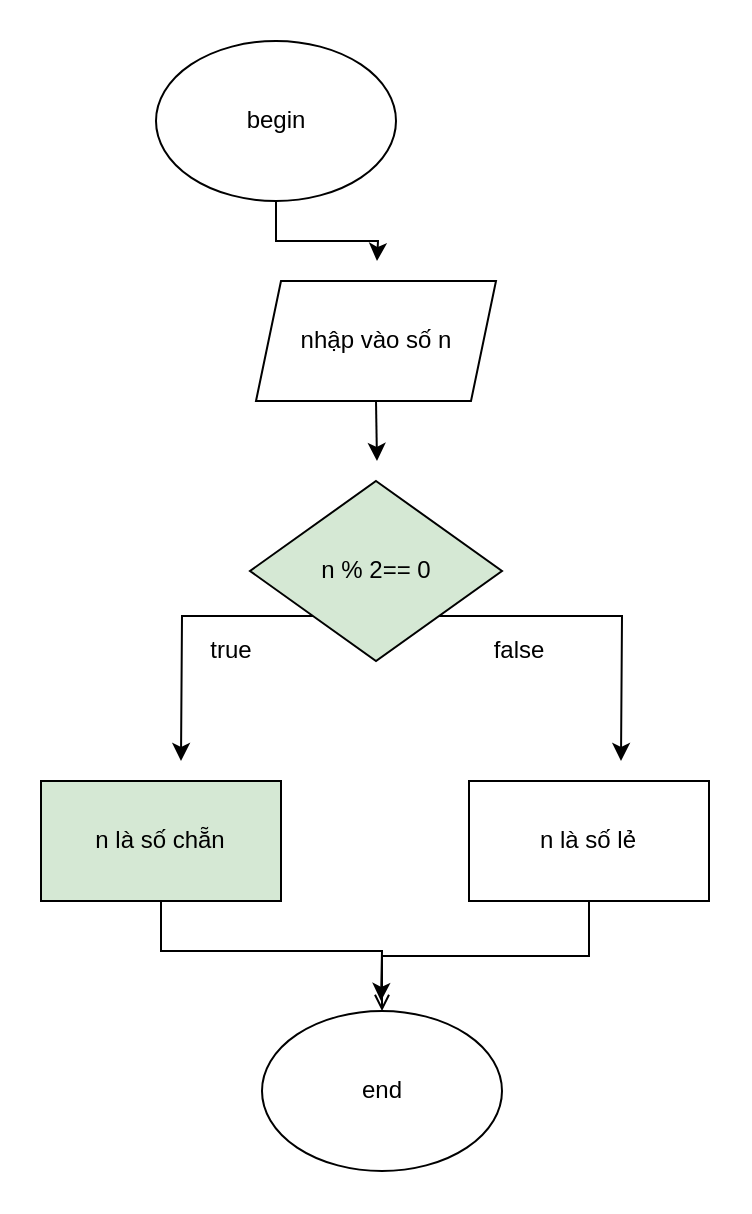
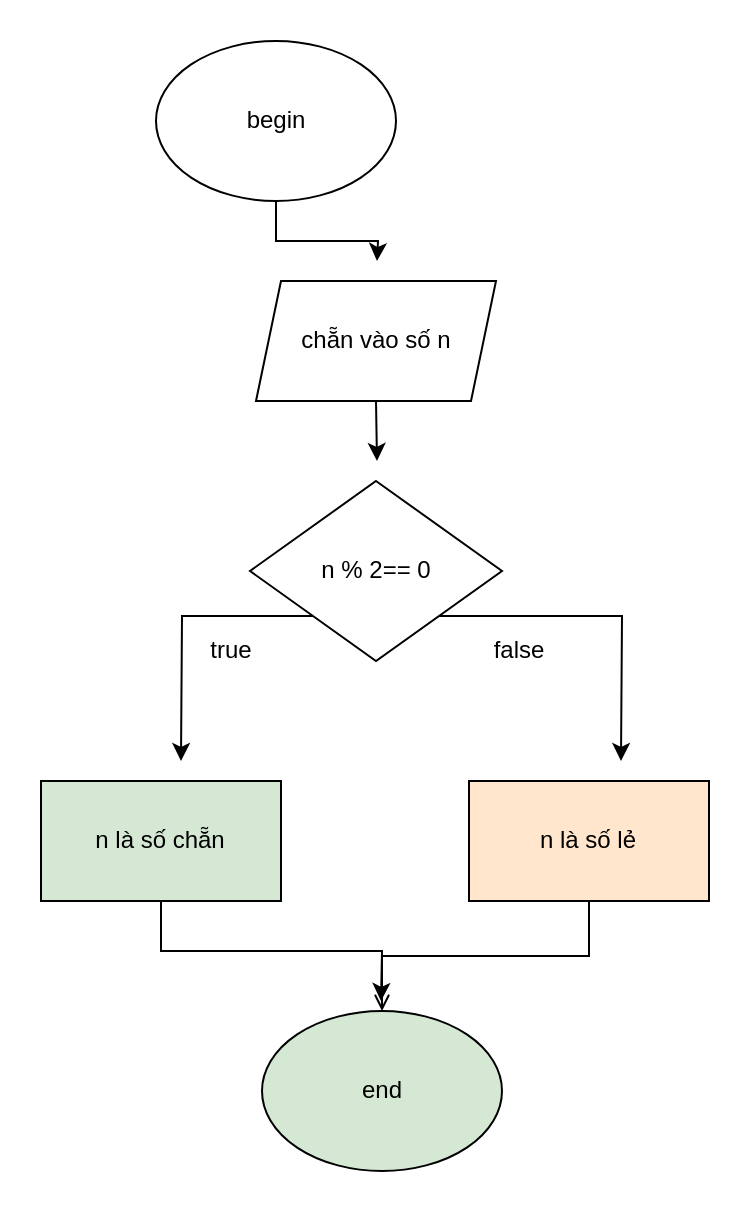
- <mxCell id="8" value="&lt;div&gt;nhập vào số n&lt;/div&gt;" style="shape=parallelogram;perimeter=parallelogramPerimeter;whiteSpace=wrap;html=1;fixedSize=1;size=12.5;" vertex="1" parent="1"><mxGeometry x="127.5" y="140" width="120" height="60" as="geometry" /></mxCell>
+ <mxCell id="8" value="&lt;div&gt;chẵn vào số n&lt;/div&gt;" style="shape=parallelogram;perimeter=parallelogramPerimeter;whiteSpace=wrap;html=1;fixedSize=1;size=12.5;" vertex="1" parent="1"><mxGeometry x="127.5" y="140" width="120" height="60" as="geometry" /></mxCell>
- <mxCell id="6" value="n % 2== 0" style="rhombus;whiteSpace=wrap;html=1;fillColor=#d5e8d4;" vertex="1" parent="1"><mxGeometry x="124.5" y="240" width="126" height="90" as="geometry" /></mxCell>
+ <mxCell id="6" value="n % 2== 0" style="rhombus;whiteSpace=wrap;html=1;" vertex="1" parent="1"><mxGeometry x="124.5" y="240" width="126" height="90" as="geometry" /></mxCell>
- <mxCell id="12" value="n là số lẻ" style="rounded=0;whiteSpace=wrap;html=1;" vertex="1" parent="1"><mxGeometry x="234" y="390" width="120" height="60" as="geometry" /></mxCell>
+ <mxCell id="12" value="n là số lẻ" style="rounded=0;whiteSpace=wrap;html=1;fillColor=#ffe6cc;" vertex="1" parent="1"><mxGeometry x="234" y="390" width="120" height="60" as="geometry" /></mxCell>
- <mxCell id="15" value="end" style="ellipse;whiteSpace=wrap;html=1;" vertex="1" parent="1"><mxGeometry x="130.5" y="505" width="120" height="80" as="geometry" /></mxCell>
+ <mxCell id="15" value="end" style="ellipse;whiteSpace=wrap;html=1;fillColor=#d5e8d4;" vertex="1" parent="1"><mxGeometry x="130.5" y="505" width="120" height="80" as="geometry" /></mxCell>
